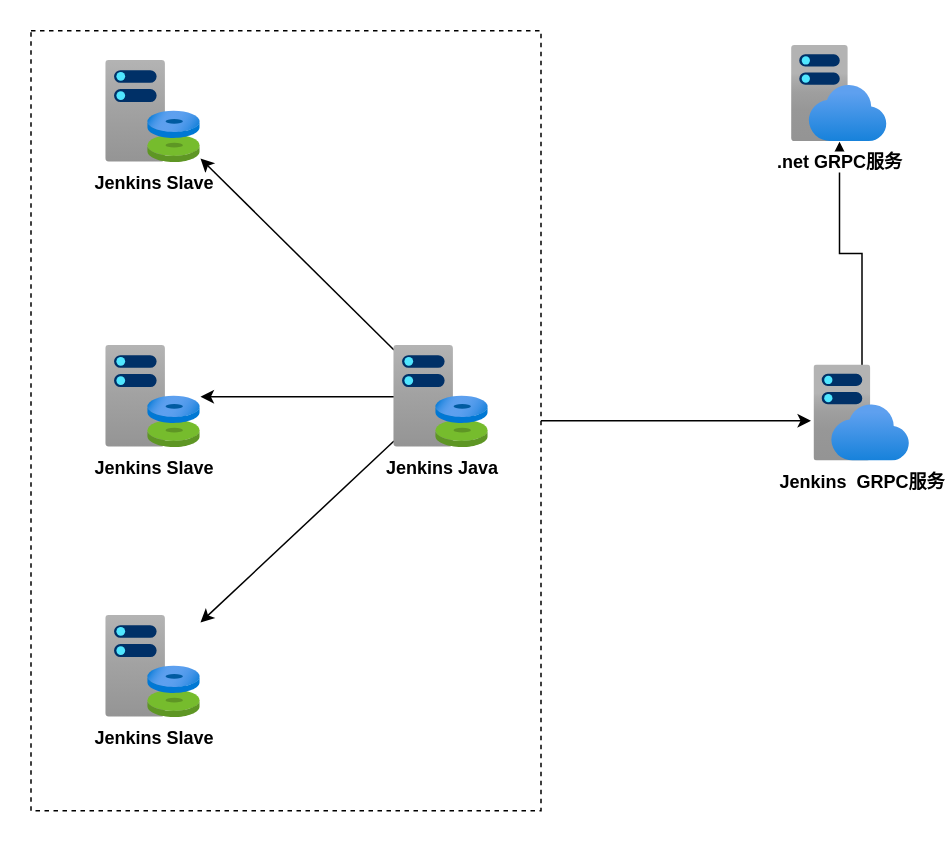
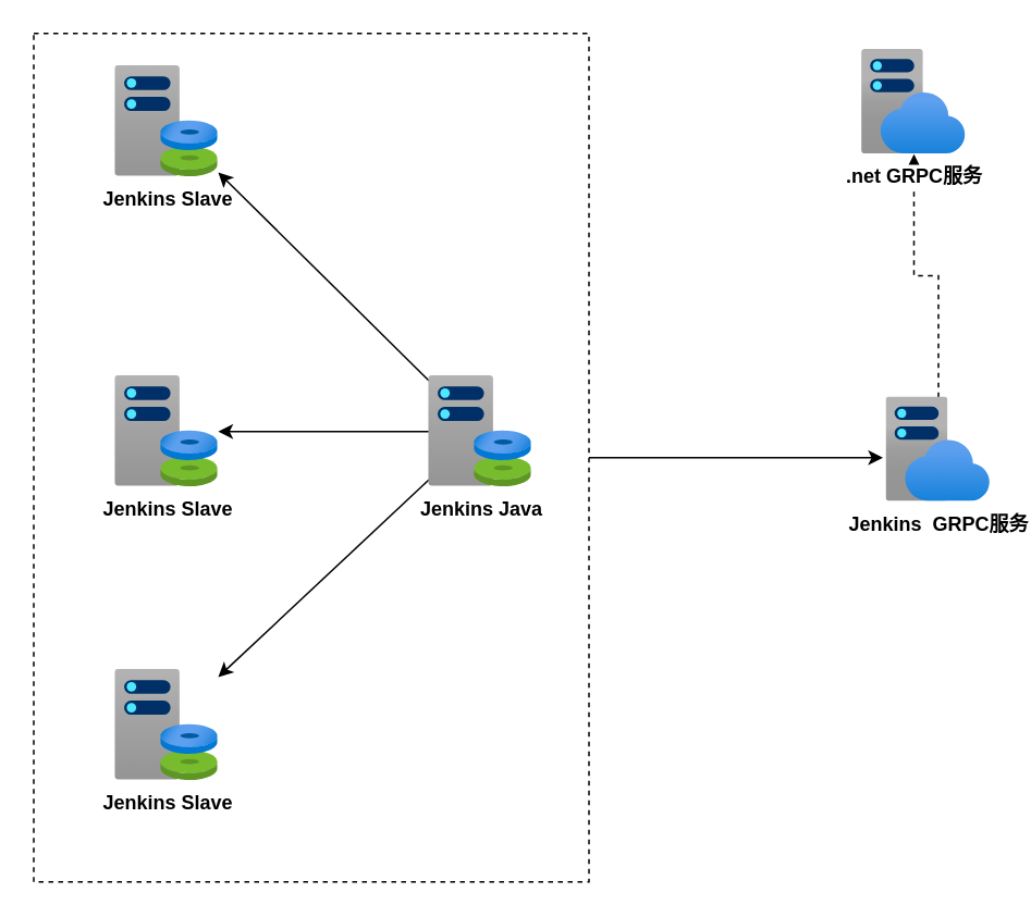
- <mxCell id="11" style="edgeStyle=orthogonalEdgeStyle;rounded=0;orthogonalLoop=1;jettySize=auto;html=1;" edge="1" parent="1" source="12" target="13"><mxGeometry relative="1" as="geometry" /></mxCell>
+ <mxCell id="11" style="edgeStyle=orthogonalEdgeStyle;rounded=0;orthogonalLoop=1;jettySize=auto;html=1;dashed=1;" edge="1" parent="1" source="12" target="13"><mxGeometry relative="1" as="geometry" /></mxCell>
